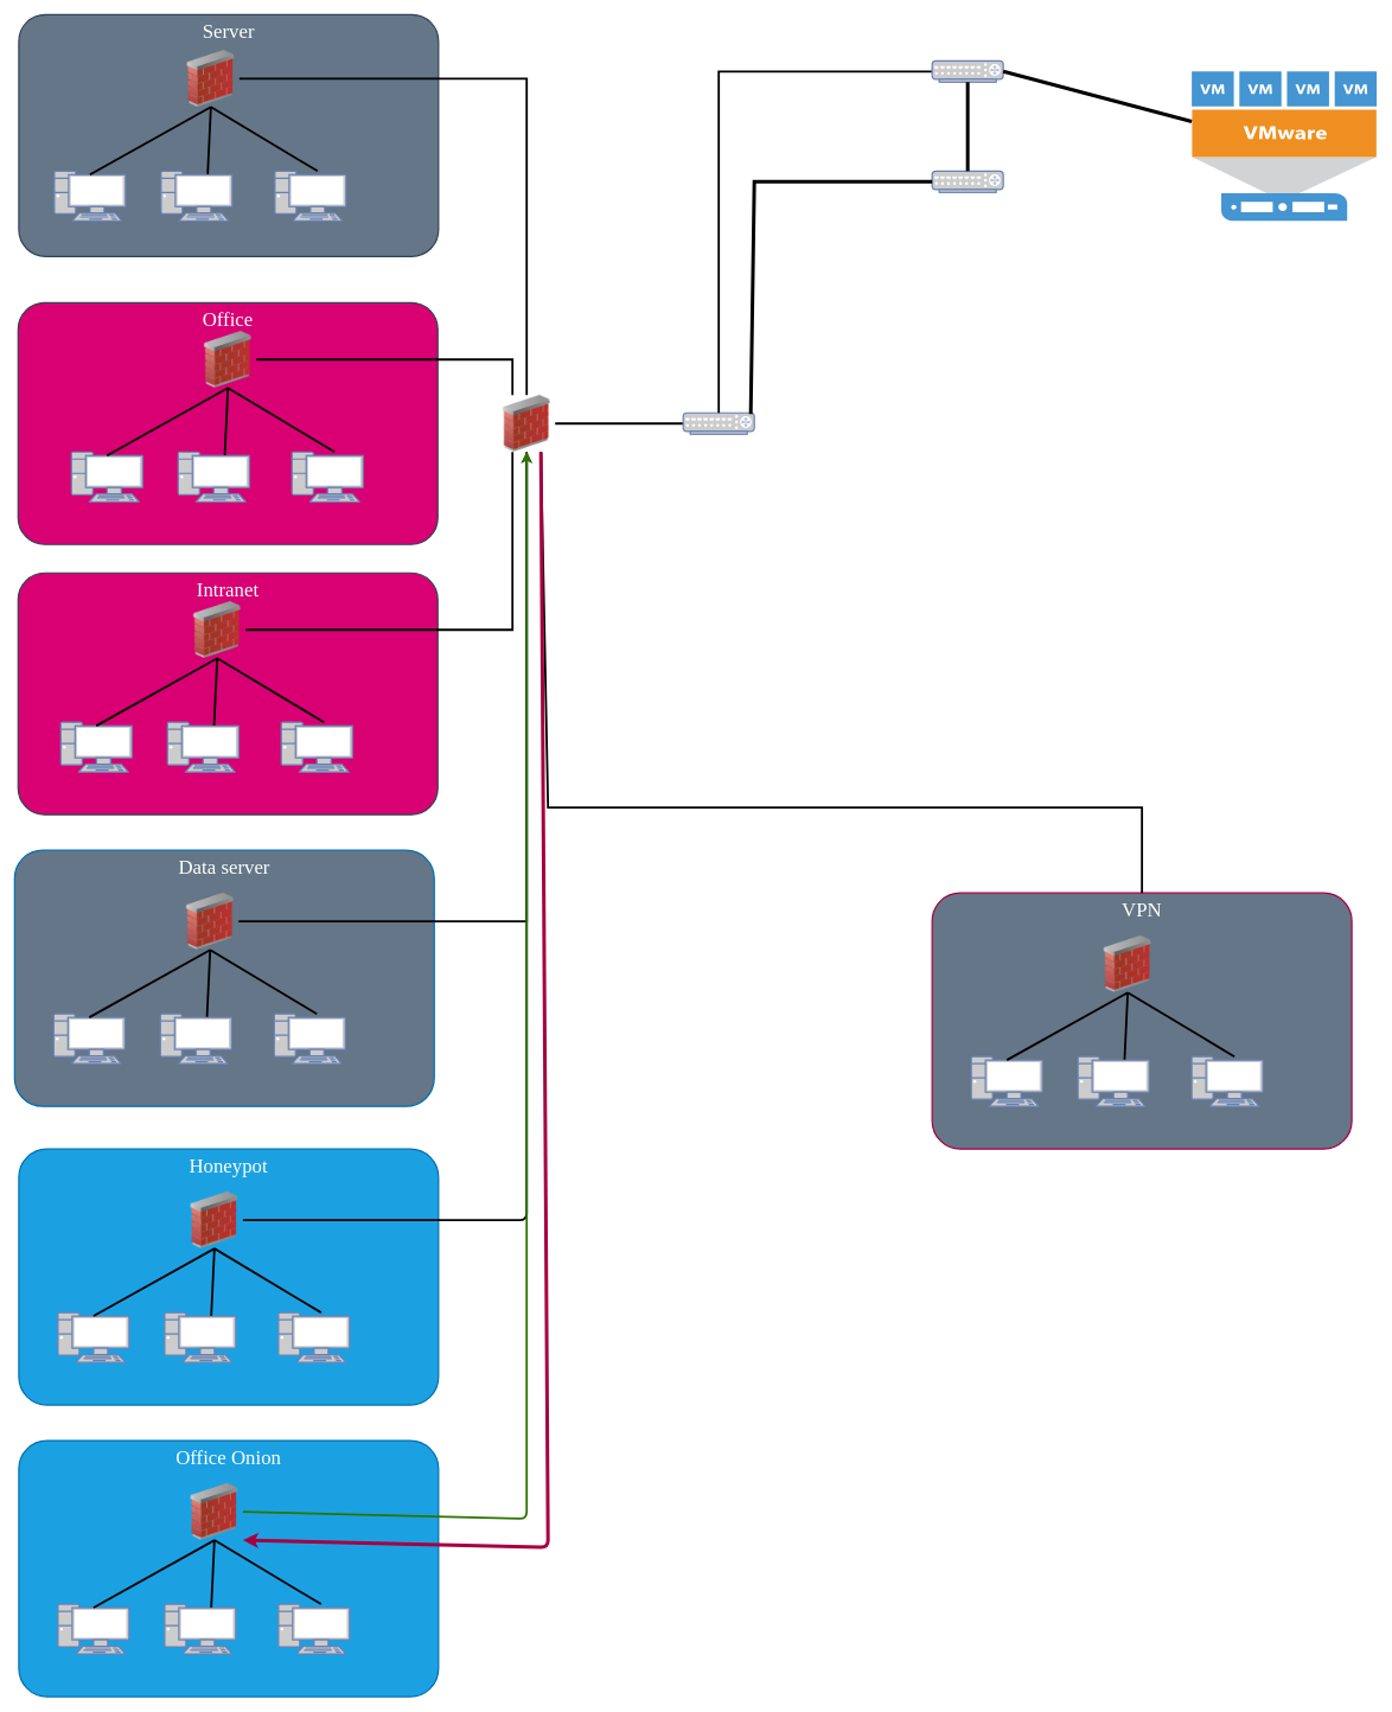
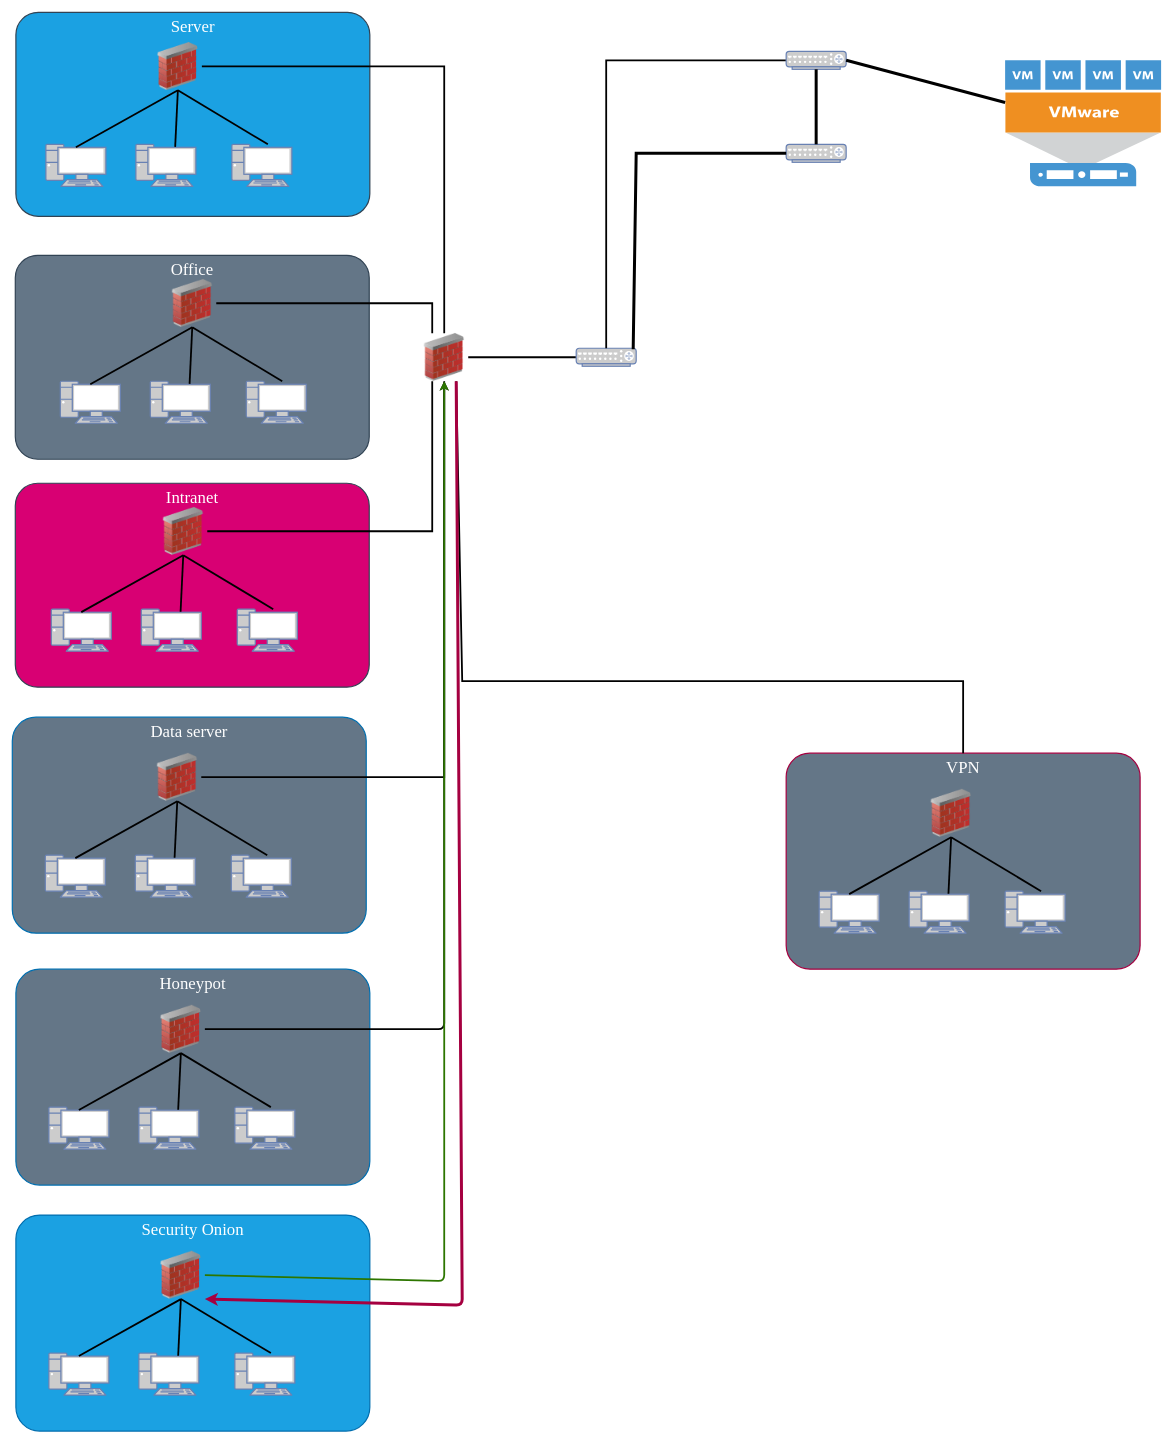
- <mxCell id="2" value="Server" style="rounded=1;whiteSpace=wrap;html=1;shadow=0;comic=0;strokeColor=#314354;strokeWidth=2;fillColor=#647687;fontFamily=Verdana;fontSize=28;fontColor=#ffffff;align=center;arcSize=11;verticalAlign=top;" parent="1" vertex="1"><mxGeometry x="26" y="20" width="590" height="340" as="geometry" /></mxCell>
+ <mxCell id="2" value="Server" style="rounded=1;whiteSpace=wrap;html=1;shadow=0;comic=0;strokeColor=#314354;strokeWidth=2;fillColor=#1ba1e2;fontFamily=Verdana;fontSize=28;fontColor=#ffffff;align=center;arcSize=11;verticalAlign=top;" parent="1" vertex="1"><mxGeometry x="26" y="20" width="590" height="340" as="geometry" /></mxCell>
- <mxCell id="3" value="Office" style="rounded=1;whiteSpace=wrap;html=1;shadow=0;comic=0;strokeColor=#314354;strokeWidth=2;fillColor=#d80073;fontFamily=Verdana;fontSize=28;fontColor=#ffffff;align=center;arcSize=11;verticalAlign=top;" parent="1" vertex="1"><mxGeometry x="25" y="425" width="590" height="340" as="geometry" /></mxCell>
+ <mxCell id="3" value="Office" style="rounded=1;whiteSpace=wrap;html=1;shadow=0;comic=0;strokeColor=#314354;strokeWidth=2;fillColor=#647687;fontFamily=Verdana;fontSize=28;fontColor=#ffffff;align=center;arcSize=11;verticalAlign=top;" parent="1" vertex="1"><mxGeometry x="25" y="425" width="590" height="340" as="geometry" /></mxCell>
- <mxCell id="57" value="&lt;div&gt;Honeypot&lt;/div&gt;&lt;div&gt;&lt;br&gt;&lt;/div&gt;" style="rounded=1;whiteSpace=wrap;html=1;shadow=0;comic=0;strokeColor=#006EAF;strokeWidth=2;fillColor=#1ba1e2;fontFamily=Verdana;fontSize=28;align=center;arcSize=11;verticalAlign=top;fontColor=#ffffff;" parent="1" vertex="1"><mxGeometry x="26" y="1615" width="590" height="360" as="geometry" /></mxCell>
+ <mxCell id="57" value="&lt;div&gt;Honeypot&lt;/div&gt;&lt;div&gt;&lt;br&gt;&lt;/div&gt;" style="rounded=1;whiteSpace=wrap;html=1;shadow=0;comic=0;strokeColor=#006EAF;strokeWidth=2;fillColor=#647687;fontFamily=Verdana;fontSize=28;align=center;arcSize=11;verticalAlign=top;fontColor=#ffffff;" parent="1" vertex="1"><mxGeometry x="26" y="1615" width="590" height="360" as="geometry" /></mxCell>
- <mxCell id="66" value="Office Onion" style="rounded=1;whiteSpace=wrap;html=1;shadow=0;comic=0;strokeColor=#006EAF;strokeWidth=2;fillColor=#1ba1e2;fontFamily=Verdana;fontSize=28;align=center;arcSize=11;verticalAlign=top;fontColor=#ffffff;" parent="1" vertex="1"><mxGeometry x="26" y="2025" width="590" height="360" as="geometry" /></mxCell>
+ <mxCell id="66" value="Security Onion" style="rounded=1;whiteSpace=wrap;html=1;shadow=0;comic=0;strokeColor=#006EAF;strokeWidth=2;fillColor=#1ba1e2;fontFamily=Verdana;fontSize=28;align=center;arcSize=11;verticalAlign=top;fontColor=#ffffff;" parent="1" vertex="1"><mxGeometry x="26" y="2025" width="590" height="360" as="geometry" /></mxCell>
